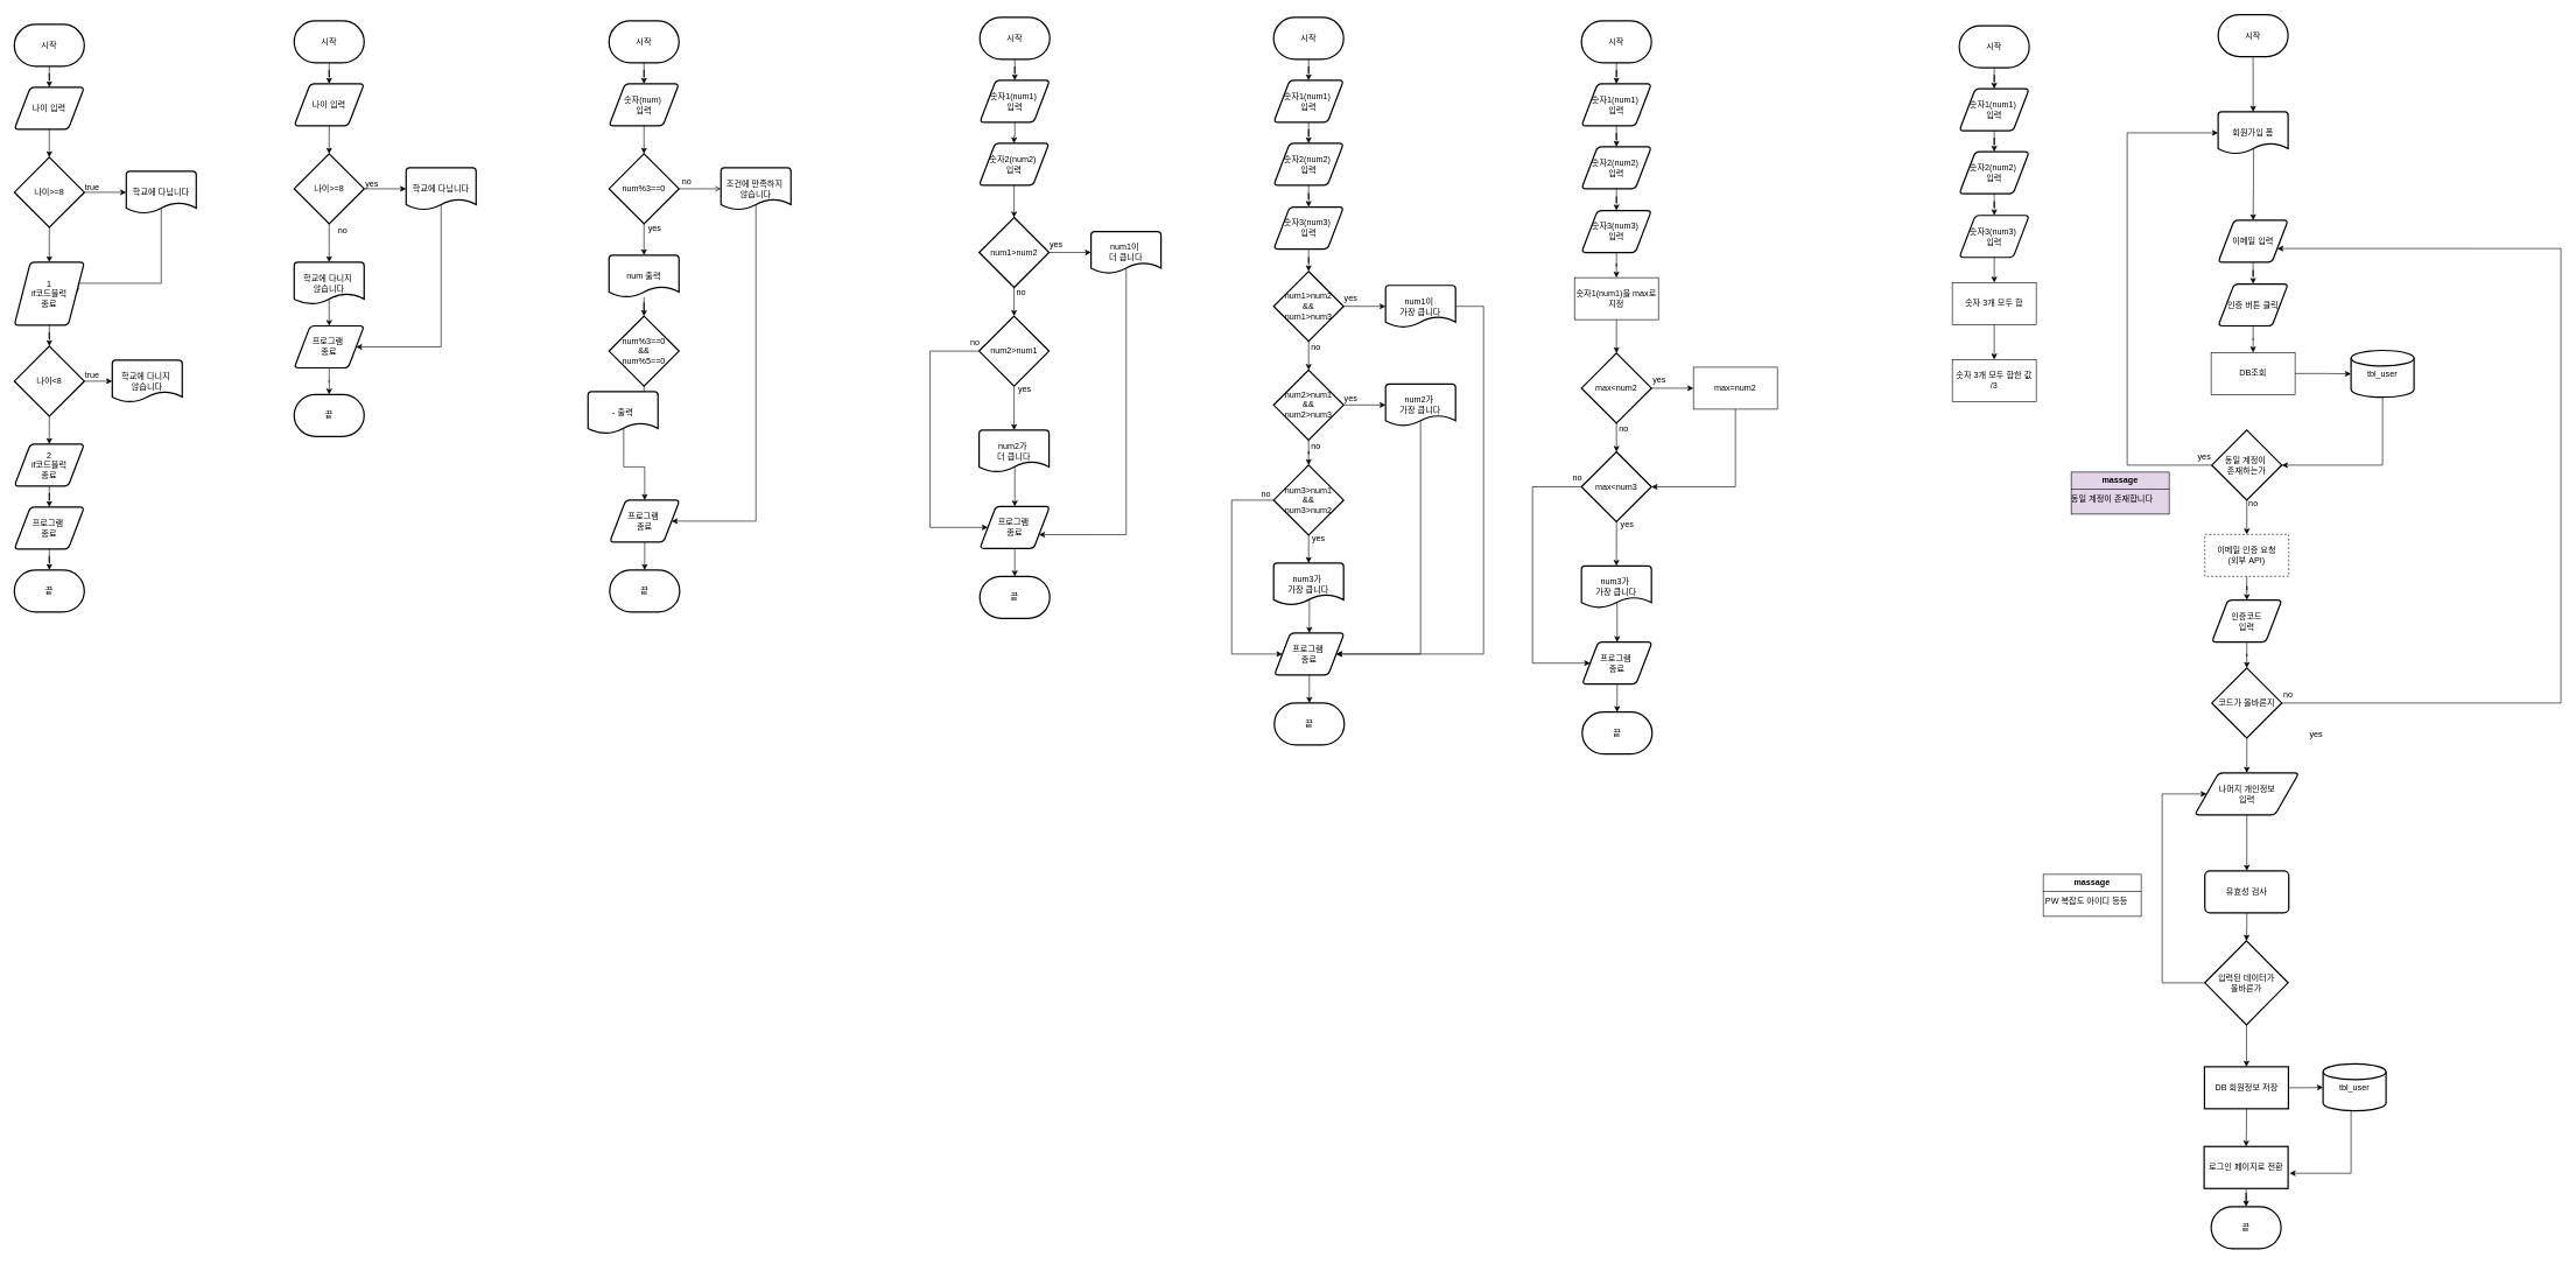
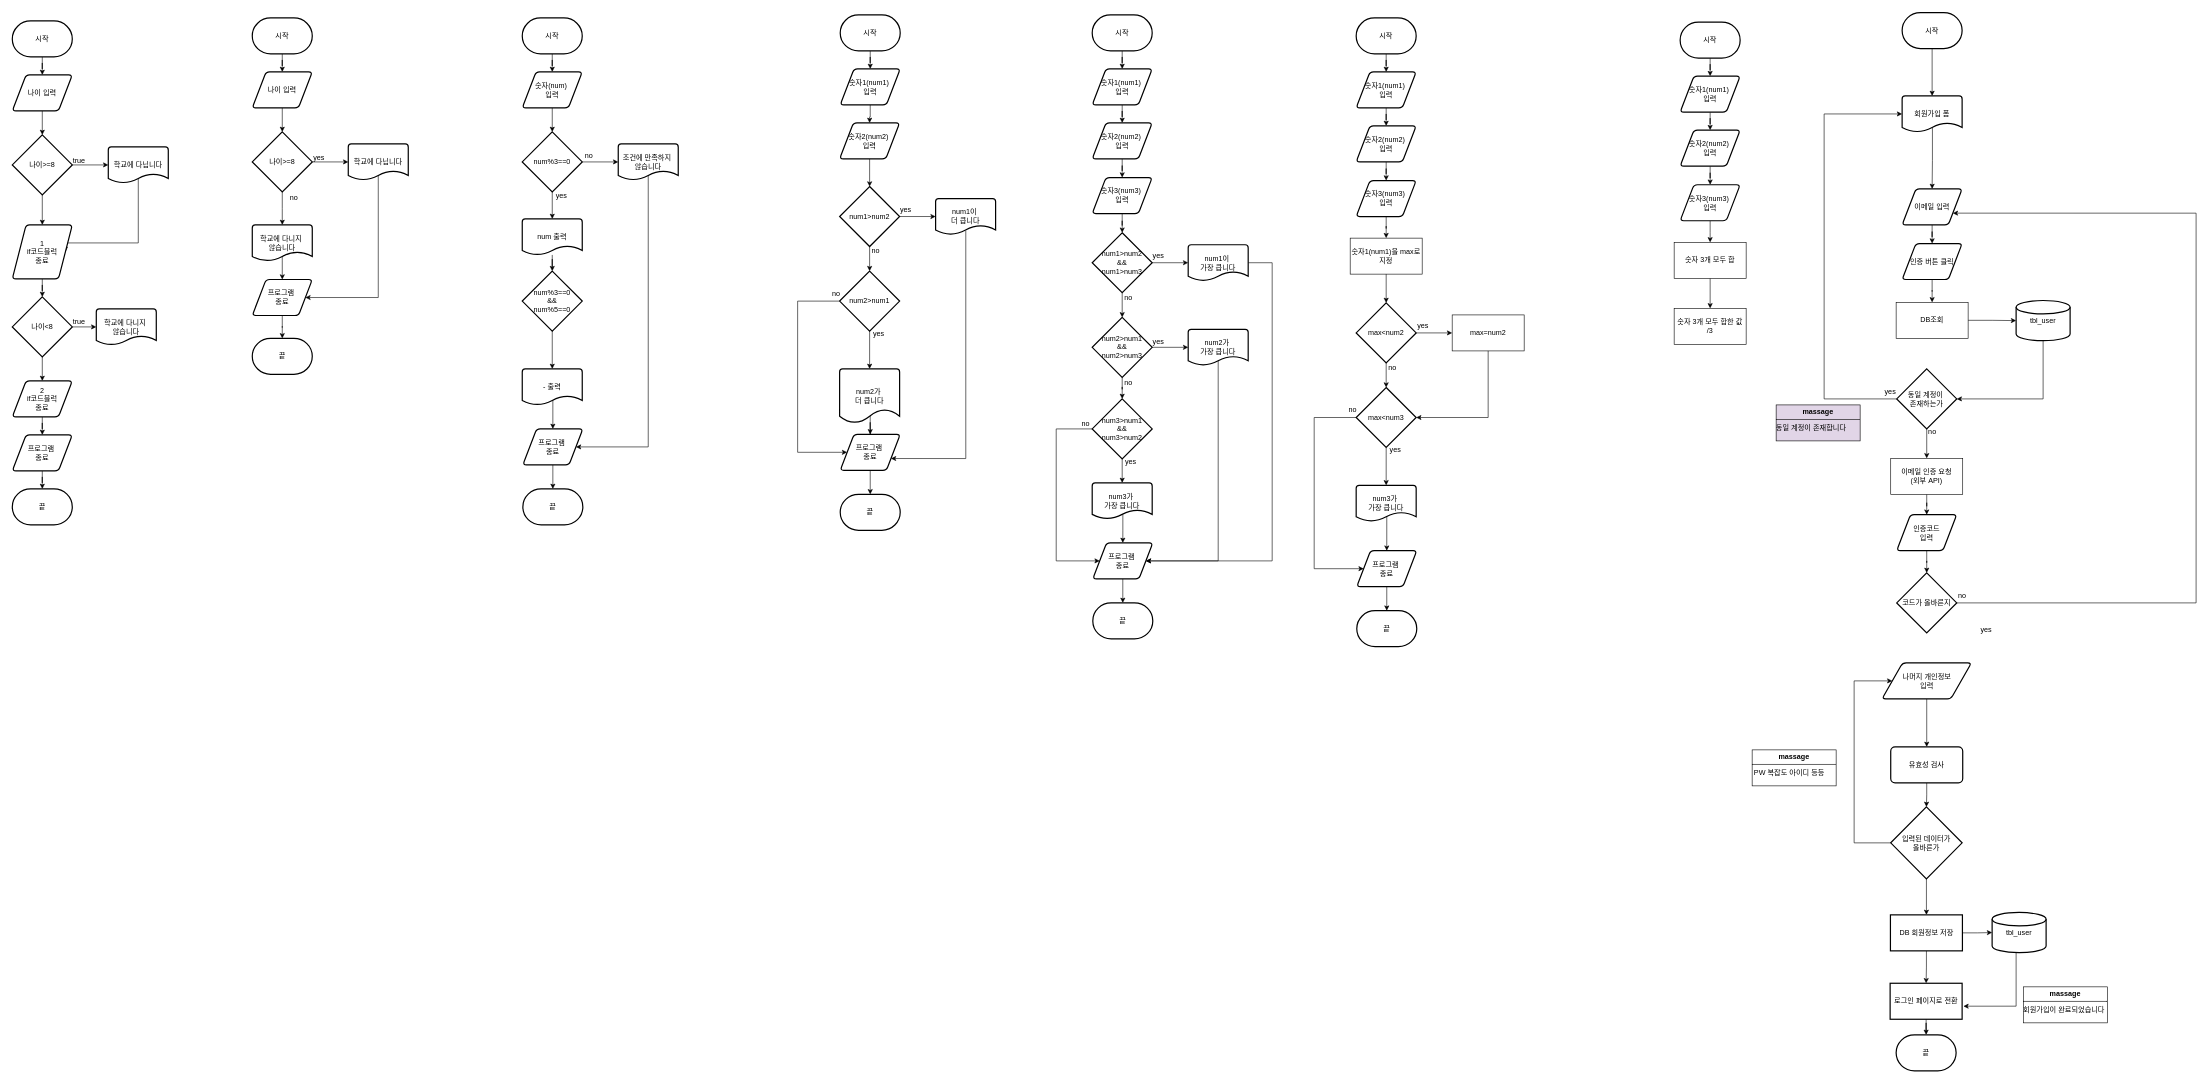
- <mxCell id="43" value="" style="edgeStyle=orthogonalEdgeStyle;rounded=0;orthogonalLoop=1;jettySize=auto;html=1;endArrow=open;" edge="1" parent="1" source="44" target="57"><mxGeometry relative="1" as="geometry" /></mxCell>
+ <mxCell id="43" value="" style="edgeStyle=orthogonalEdgeStyle;rounded=0;orthogonalLoop=1;jettySize=auto;html=1;" edge="1" parent="1" source="44" target="57"><mxGeometry relative="1" as="geometry" /></mxCell>
- <mxCell id="59" value="- 출력" style="strokeWidth=2;html=1;shape=mxgraph.flowchart.document2;whiteSpace=wrap;size=0.25;" vertex="1" parent="1"><mxGeometry x="840" y="559" width="100" height="60" as="geometry" /></mxCell>
+ <mxCell id="59" value="- 출력" style="strokeWidth=2;html=1;shape=mxgraph.flowchart.document2;whiteSpace=wrap;size=0.25;" vertex="1" parent="1"><mxGeometry x="870" y="614" width="100" height="60" as="geometry" /></mxCell>
- <mxCell id="77" value="num2가&amp;nbsp;&lt;div&gt;더 큽니다&lt;/div&gt;" style="strokeWidth=2;html=1;shape=mxgraph.flowchart.document2;whiteSpace=wrap;size=0.25;" vertex="1" parent="1"><mxGeometry x="1399" y="614" width="100" height="60" as="geometry" /></mxCell>
+ <mxCell id="77" value="num2가&amp;nbsp;&lt;div&gt;더 큽니다&lt;/div&gt;" style="strokeWidth=2;html=1;shape=mxgraph.flowchart.document2;whiteSpace=wrap;size=0.25;" vertex="1" parent="1"><mxGeometry x="1399" y="614" width="100" height="90" as="geometry" /></mxCell>
- <mxCell id="172" value="이메일 인증 요청&lt;div&gt;(외부 API)&lt;/div&gt;" style="rounded=0;whiteSpace=wrap;html=1;dashed=1;" vertex="1" parent="1"><mxGeometry x="3151" y="763" width="120" height="60" as="geometry" /></mxCell>
+ <mxCell id="172" value="이메일 인증 요청&lt;div&gt;(외부 API)&lt;/div&gt;" style="rounded=0;whiteSpace=wrap;html=1;" vertex="1" parent="1"><mxGeometry x="3151" y="763" width="120" height="60" as="geometry" /></mxCell>
- <mxCell id="176" value="" style="edgeStyle=orthogonalEdgeStyle;rounded=0;orthogonalLoop=1;jettySize=auto;html=1;" edge="1" parent="1" source="177" target="181"><mxGeometry relative="1" as="geometry" /></mxCell>
+ <mxCell id="194" value="&lt;p style=&quot;margin:0px;margin-top:4px;text-align:center;&quot;&gt;&lt;b&gt;massage&lt;/b&gt;&lt;/p&gt;&lt;hr size=&quot;1&quot; style=&quot;border-style:solid;&quot;&gt;&lt;div style=&quot;height:2px;&quot;&gt;회원가입이 완료되었습니다&lt;/div&gt;" style="verticalAlign=top;align=left;overflow=fill;html=1;whiteSpace=wrap;" vertex="1" parent="1"><mxGeometry x="3372" y="1644" width="140" height="60" as="geometry" /></mxCell>
